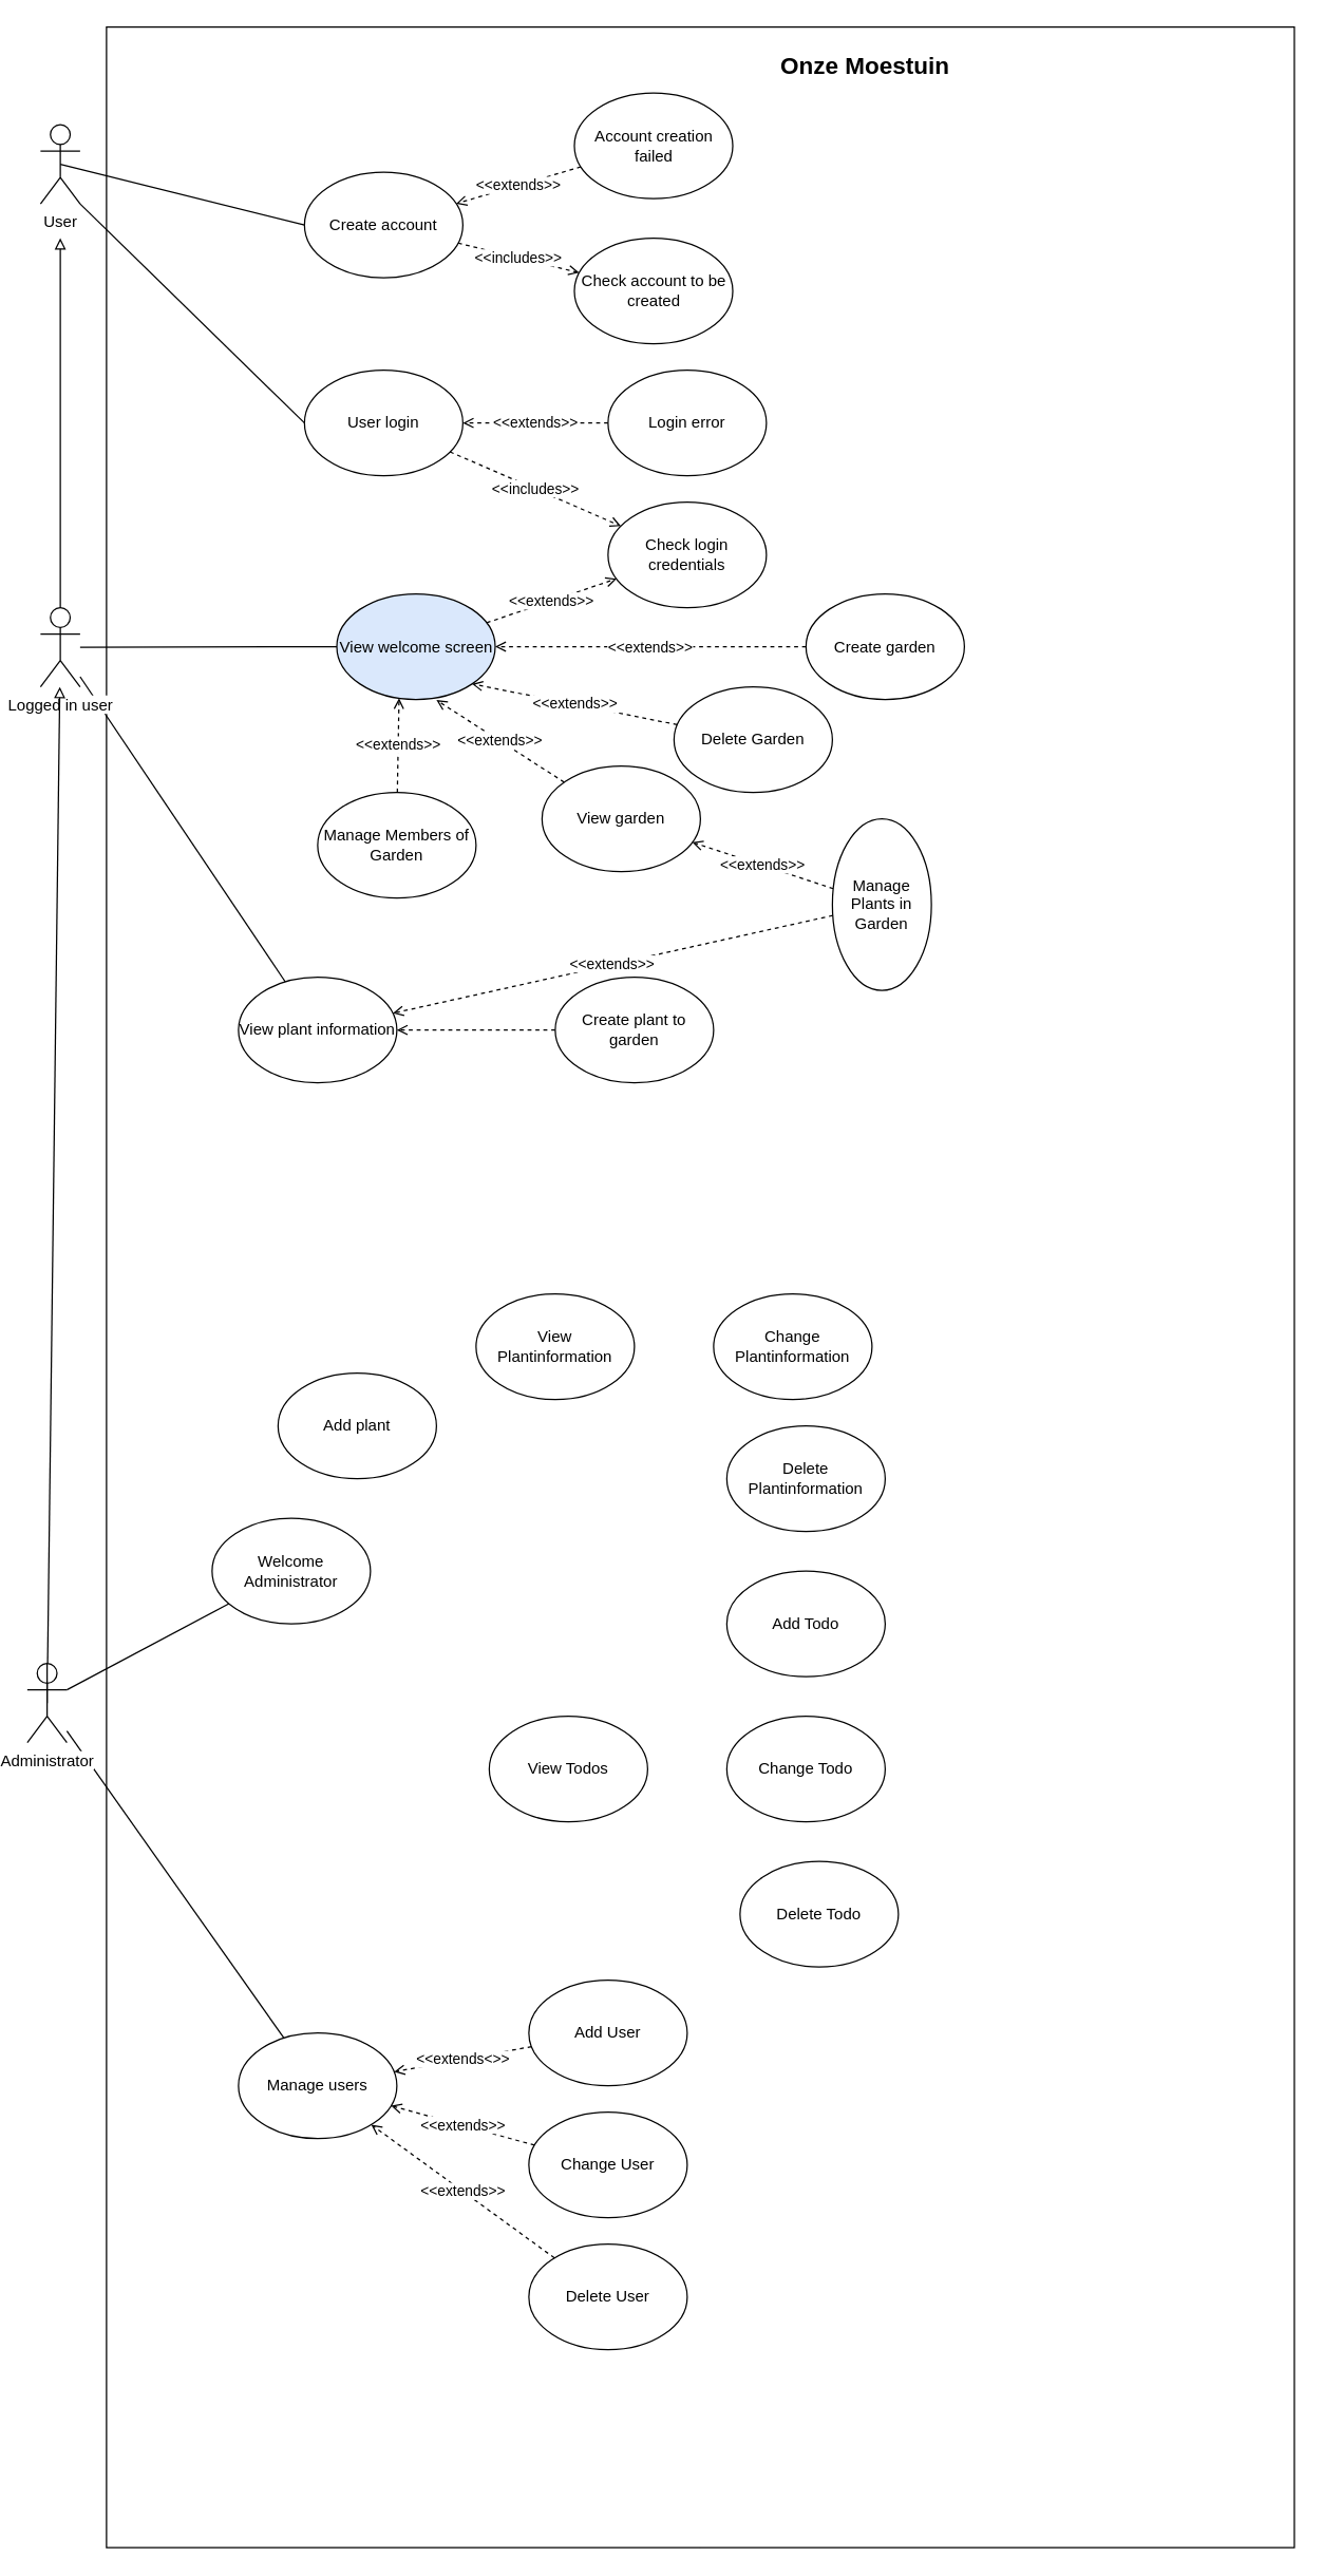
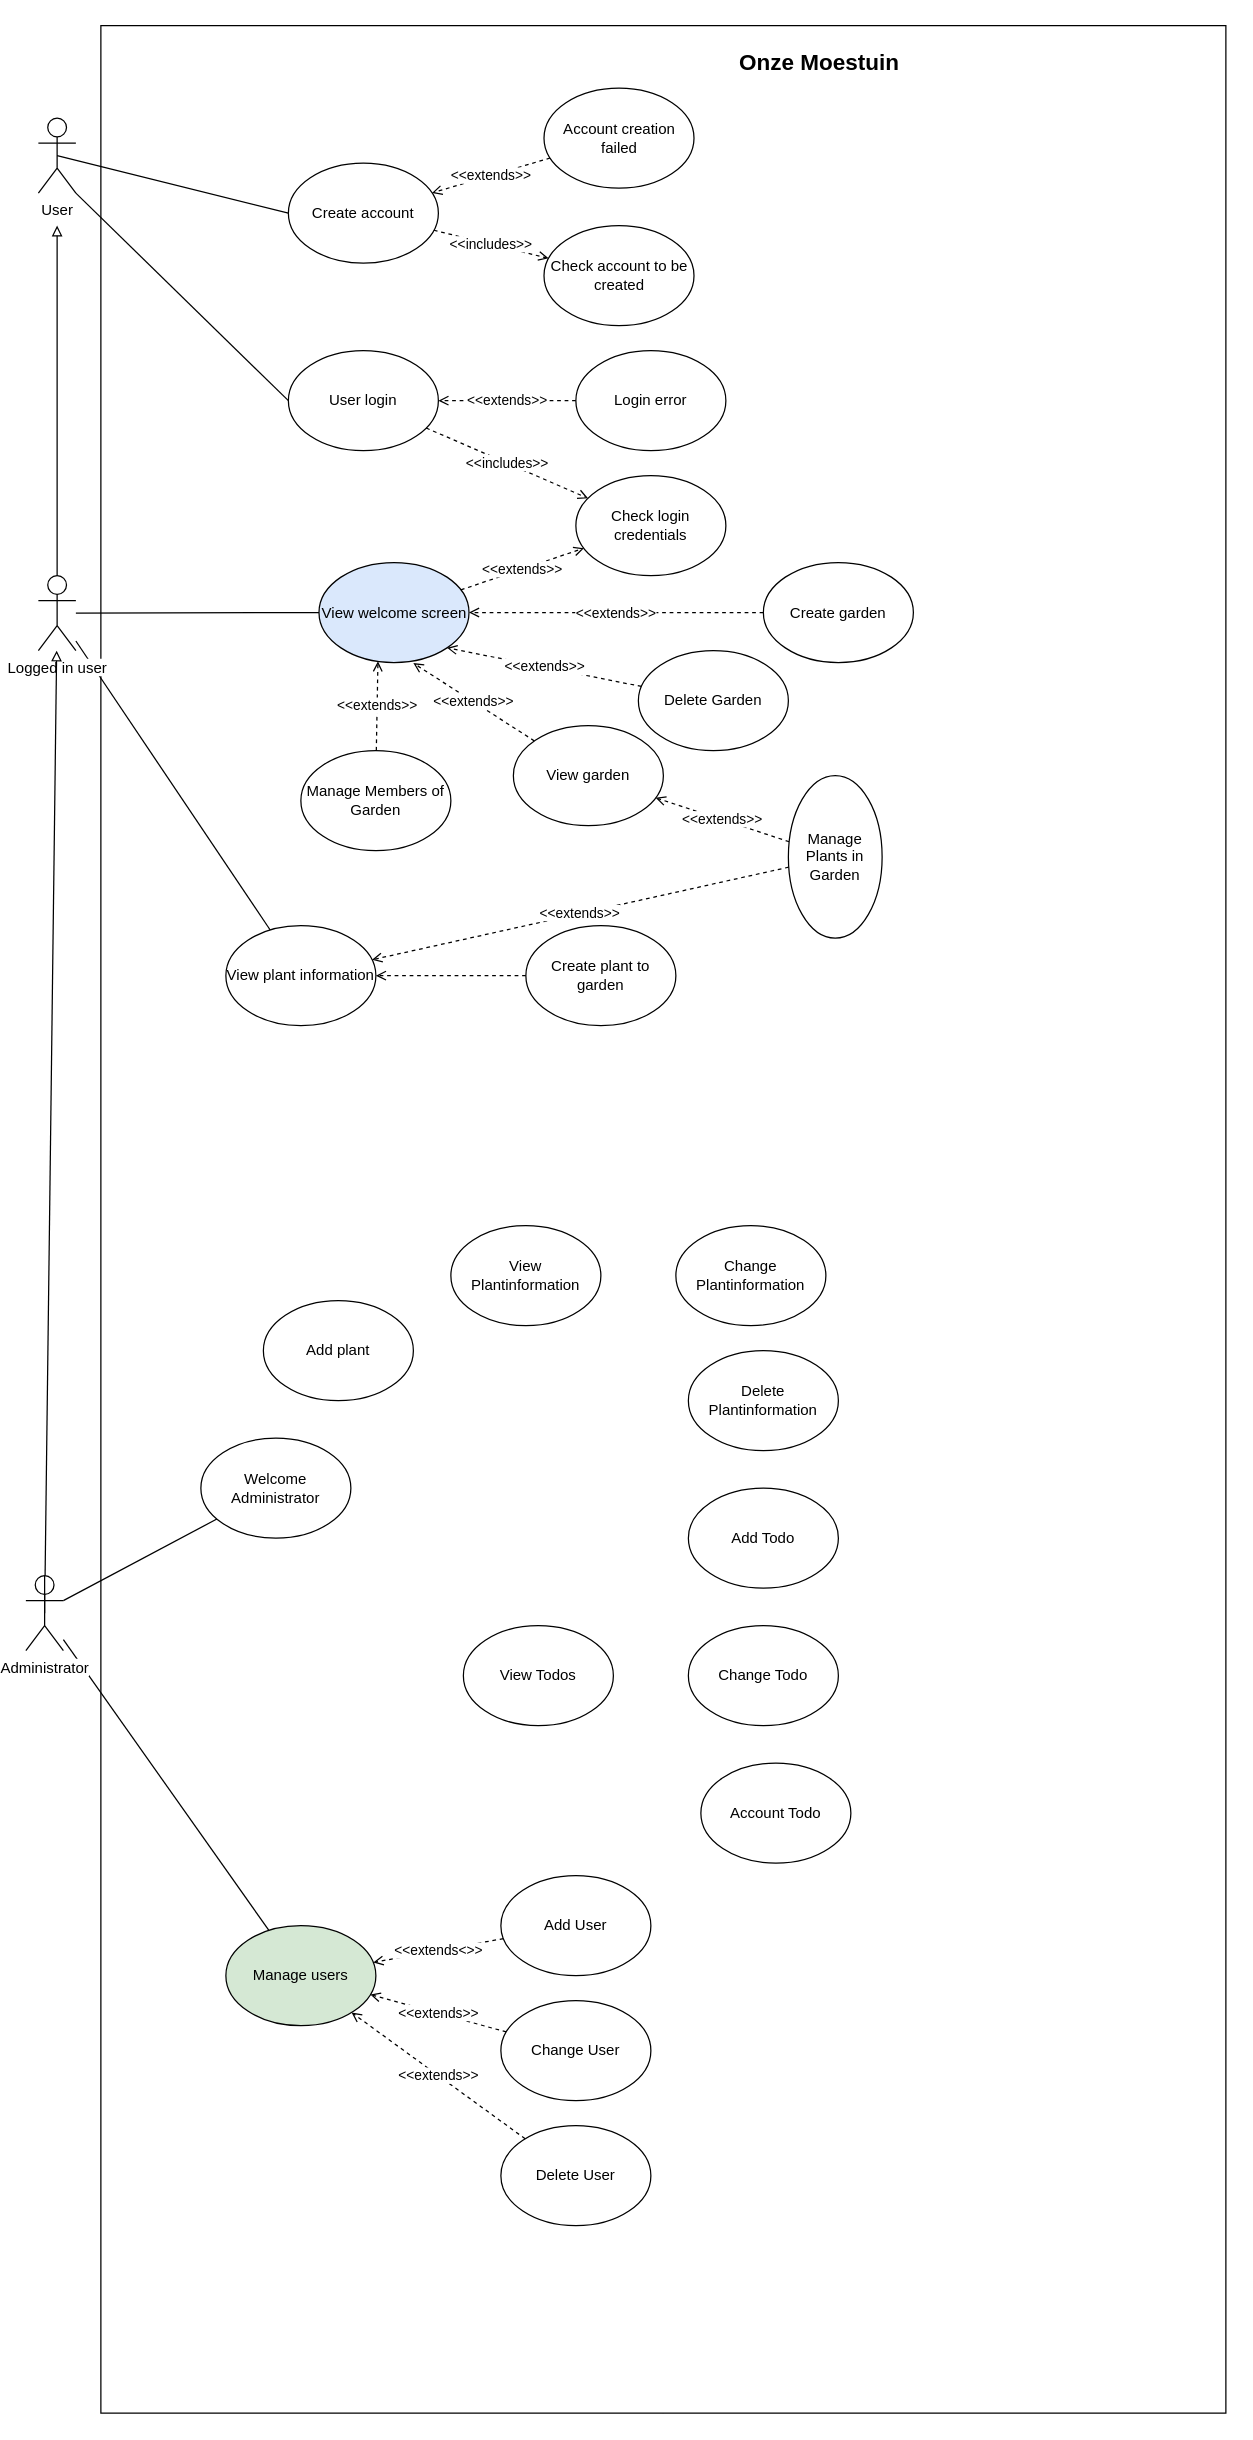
- <mxCell id="52" value="Delete Todo" style="ellipse;whiteSpace=wrap;html=1;" vertex="1" parent="1"><mxGeometry x="560" y="1410" width="120" height="80" as="geometry" /></mxCell>
+ <mxCell id="52" value="Account Todo" style="ellipse;whiteSpace=wrap;html=1;" vertex="1" parent="1"><mxGeometry x="560" y="1410" width="120" height="80" as="geometry" /></mxCell>
- <mxCell id="47" value="Manage users" style="ellipse;whiteSpace=wrap;html=1;" vertex="1" parent="1"><mxGeometry x="180" y="1540" width="120" height="80" as="geometry" /></mxCell>
+ <mxCell id="47" value="Manage users" style="ellipse;whiteSpace=wrap;html=1;fillColor=#d5e8d4;" vertex="1" parent="1"><mxGeometry x="180" y="1540" width="120" height="80" as="geometry" /></mxCell>
